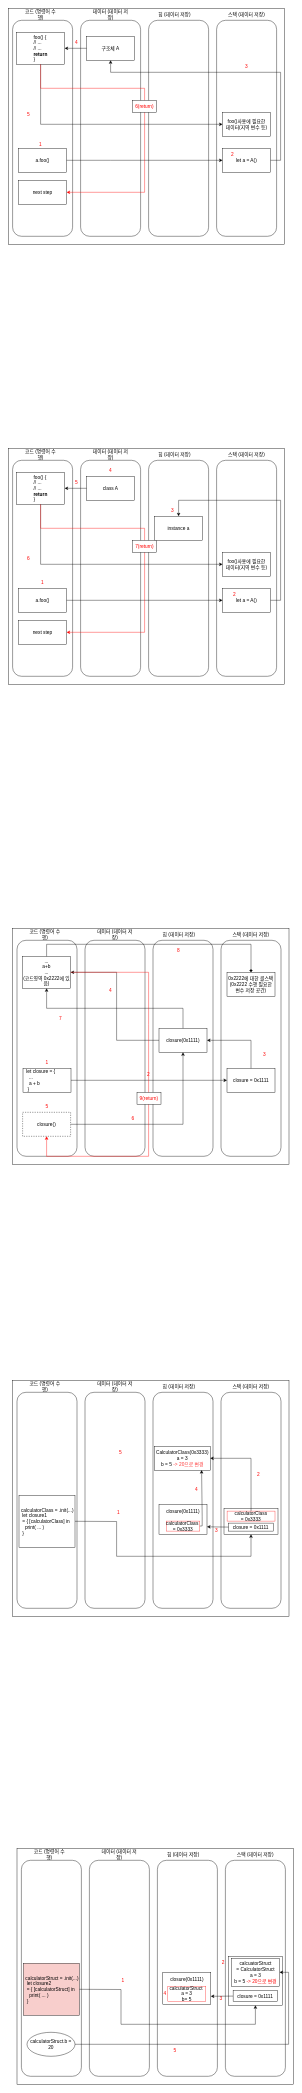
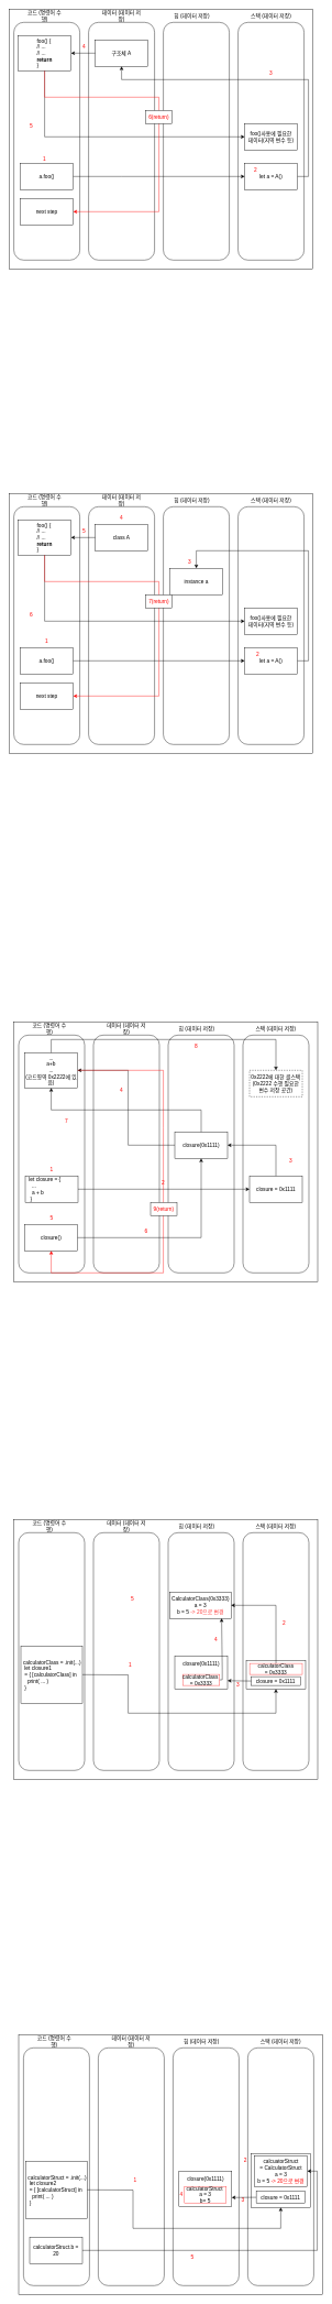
- <mxCell id="82" value="" style="endArrow=diamond;html=1;rounded=0;exitX=0.5;exitY=0;exitDx=0;exitDy=0;" edge="1" parent="1" source="71" target="83"><mxGeometry width="50" height="50" relative="1" as="geometry"><mxPoint x="401" y="2520" as="sourcePoint" /><mxPoint x="451" y="2470" as="targetPoint" /><Array as="points"><mxPoint x="116" y="2360" /><mxPoint x="627" y="2360" /></Array></mxGeometry></mxCell>
+ <mxCell id="82" value="" style="endArrow=classic;html=1;rounded=0;exitX=0.5;exitY=0;exitDx=0;exitDy=0;" edge="1" parent="1" source="71" target="83"><mxGeometry width="50" height="50" relative="1" as="geometry"><mxPoint x="401" y="2520" as="sourcePoint" /><mxPoint x="451" y="2470" as="targetPoint" /><Array as="points"><mxPoint x="116" y="2360" /><mxPoint x="627" y="2360" /></Array></mxGeometry></mxCell>
- <mxCell id="83" value="0x2222에 대한 콜스택&lt;br&gt;(0x2222 수행 필요한 변수 저장 공간)" style="rounded=0;whiteSpace=wrap;html=1;" vertex="1" parent="1"><mxGeometry x="567" y="2430" width="120" height="60" as="geometry" /></mxCell>
+ <mxCell id="83" value="0x2222에 대한 콜스택&lt;br&gt;(0x2222 수행 필요한 변수 저장 공간)" style="rounded=0;whiteSpace=wrap;html=1;dashed=1;" vertex="1" parent="1"><mxGeometry x="567" y="2430" width="120" height="60" as="geometry" /></mxCell>
- <mxCell id="66" value="closure()" style="rounded=0;whiteSpace=wrap;html=1;dashed=1;" vertex="1" parent="1"><mxGeometry x="56" y="2780" width="120" height="60" as="geometry" /></mxCell>
+ <mxCell id="66" value="closure()" style="rounded=0;whiteSpace=wrap;html=1;" vertex="1" parent="1"><mxGeometry x="56" y="2780" width="120" height="60" as="geometry" /></mxCell>
- <mxCell id="117" value="&amp;nbsp;calculatorStruct = .init(...)&lt;br&gt;&amp;nbsp; let closure2&lt;br&gt;&amp;nbsp; = { [calculatorStruct] in&amp;nbsp;&lt;br&gt;&amp;nbsp; &amp;nbsp; print( ... )&lt;br&gt;&amp;nbsp; }" style="rounded=0;whiteSpace=wrap;html=1;align=left;fillColor=#f8cecc;" vertex="1" parent="1"><mxGeometry x="58" y="4907.5" width="140" height="130" as="geometry" /></mxCell>
+ <mxCell id="117" value="&amp;nbsp;calculatorStruct = .init(...)&lt;br&gt;&amp;nbsp; let closure2&lt;br&gt;&amp;nbsp; = { [calculatorStruct] in&amp;nbsp;&lt;br&gt;&amp;nbsp; &amp;nbsp; print( ... )&lt;br&gt;&amp;nbsp; }" style="rounded=0;whiteSpace=wrap;html=1;align=left;" vertex="1" parent="1"><mxGeometry x="58" y="4907.5" width="140" height="130" as="geometry" /></mxCell>
- <mxCell id="122" value="calculatorStruct.b = 20" style="ellipse;whiteSpace=wrap;html=1;" vertex="1" parent="1"><mxGeometry x="67" y="5080" width="120" height="60" as="geometry" /></mxCell>
+ <mxCell id="122" value="calculatorStruct.b = 20" style="rounded=0;whiteSpace=wrap;html=1;" vertex="1" parent="1"><mxGeometry x="67" y="5080" width="120" height="60" as="geometry" /></mxCell>
